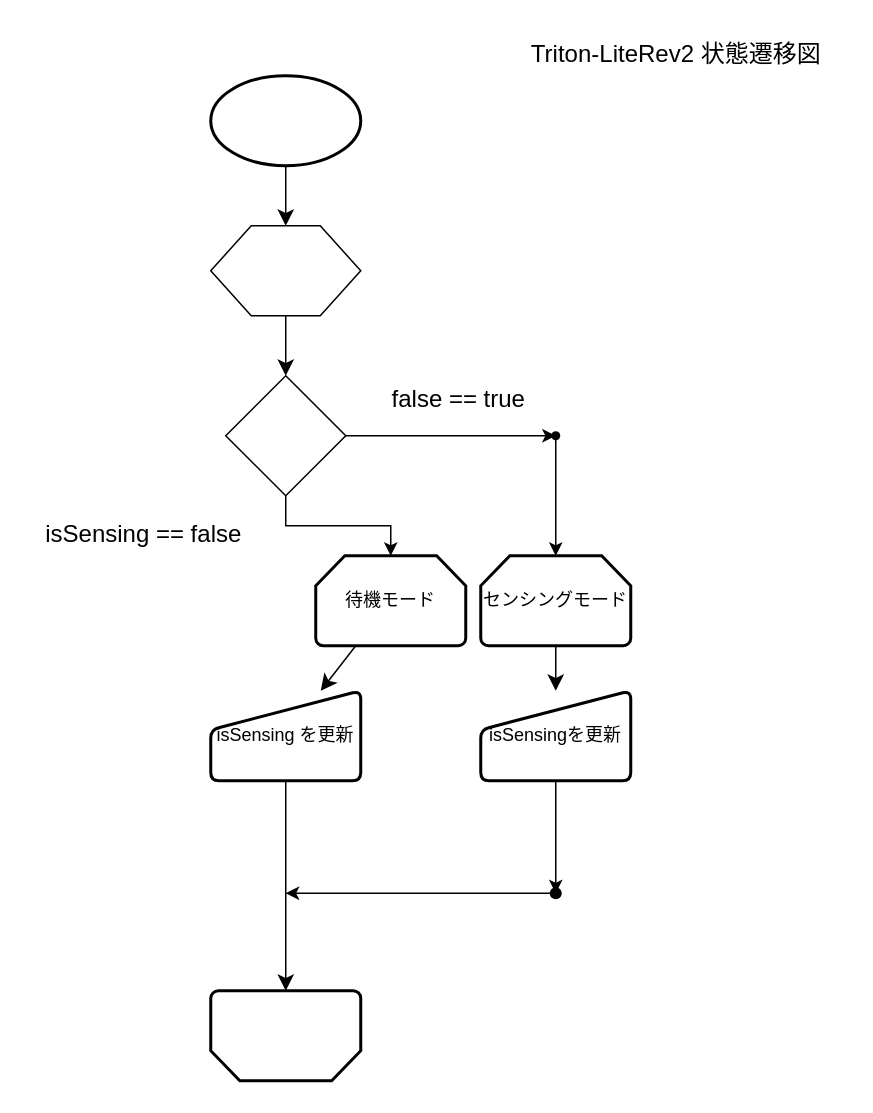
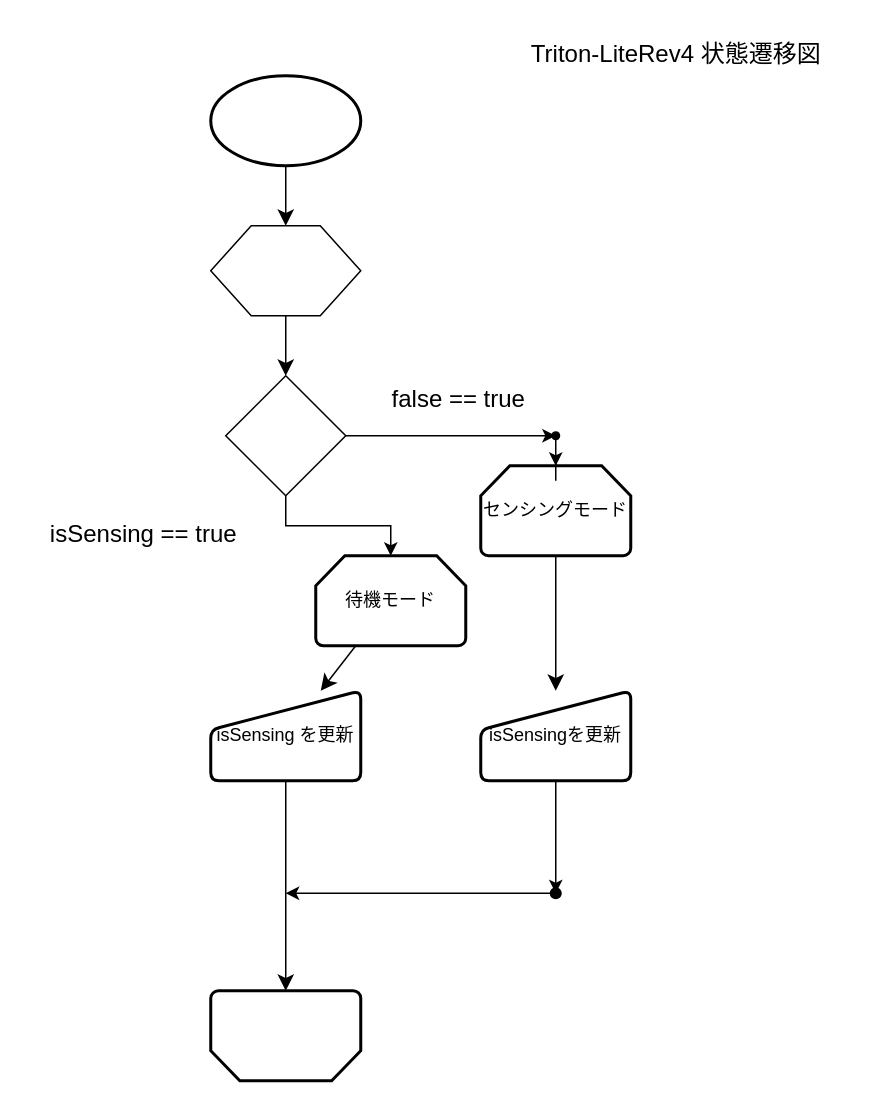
- <mxCell id="4" value="Triton-LiteRev2 状態遷移図" style="text;html=1;align=center;verticalAlign=middle;resizable=0;points=[];autosize=1;strokeColor=none;fillColor=none;fontSize=16;" parent="1" vertex="1"><mxGeometry x="340" y="20" width="220" height="30" as="geometry" /></mxCell>
+ <mxCell id="4" value="Triton-LiteRev4 状態遷移図" style="text;html=1;align=center;verticalAlign=middle;resizable=0;points=[];autosize=1;strokeColor=none;fillColor=none;fontSize=16;" parent="1" vertex="1"><mxGeometry x="340" y="20" width="220" height="30" as="geometry" /></mxCell>
- <mxCell id="14" value="isSensing == false" style="text;html=1;align=center;verticalAlign=middle;resizable=0;points=[];autosize=1;strokeColor=none;fillColor=none;fontSize=16;" parent="1" vertex="1"><mxGeometry x="20" y="340" width="150" height="30" as="geometry" /></mxCell>
+ <mxCell id="14" value="isSensing == true" style="text;html=1;align=center;verticalAlign=middle;resizable=0;points=[];autosize=1;strokeColor=none;fillColor=none;fontSize=16;" parent="1" vertex="1"><mxGeometry x="20" y="340" width="150" height="30" as="geometry" /></mxCell>
- <mxCell id="11" value="センシングモード" style="strokeWidth=2;html=1;shape=mxgraph.flowchart.loop_limit;whiteSpace=wrap;" parent="1" vertex="1"><mxGeometry x="320" y="370" width="100" height="60" as="geometry" /></mxCell>
+ <mxCell id="11" value="センシングモード" style="strokeWidth=2;html=1;shape=mxgraph.flowchart.loop_limit;whiteSpace=wrap;" parent="1" vertex="1"><mxGeometry x="320" y="310" width="100" height="60" as="geometry" /></mxCell>
